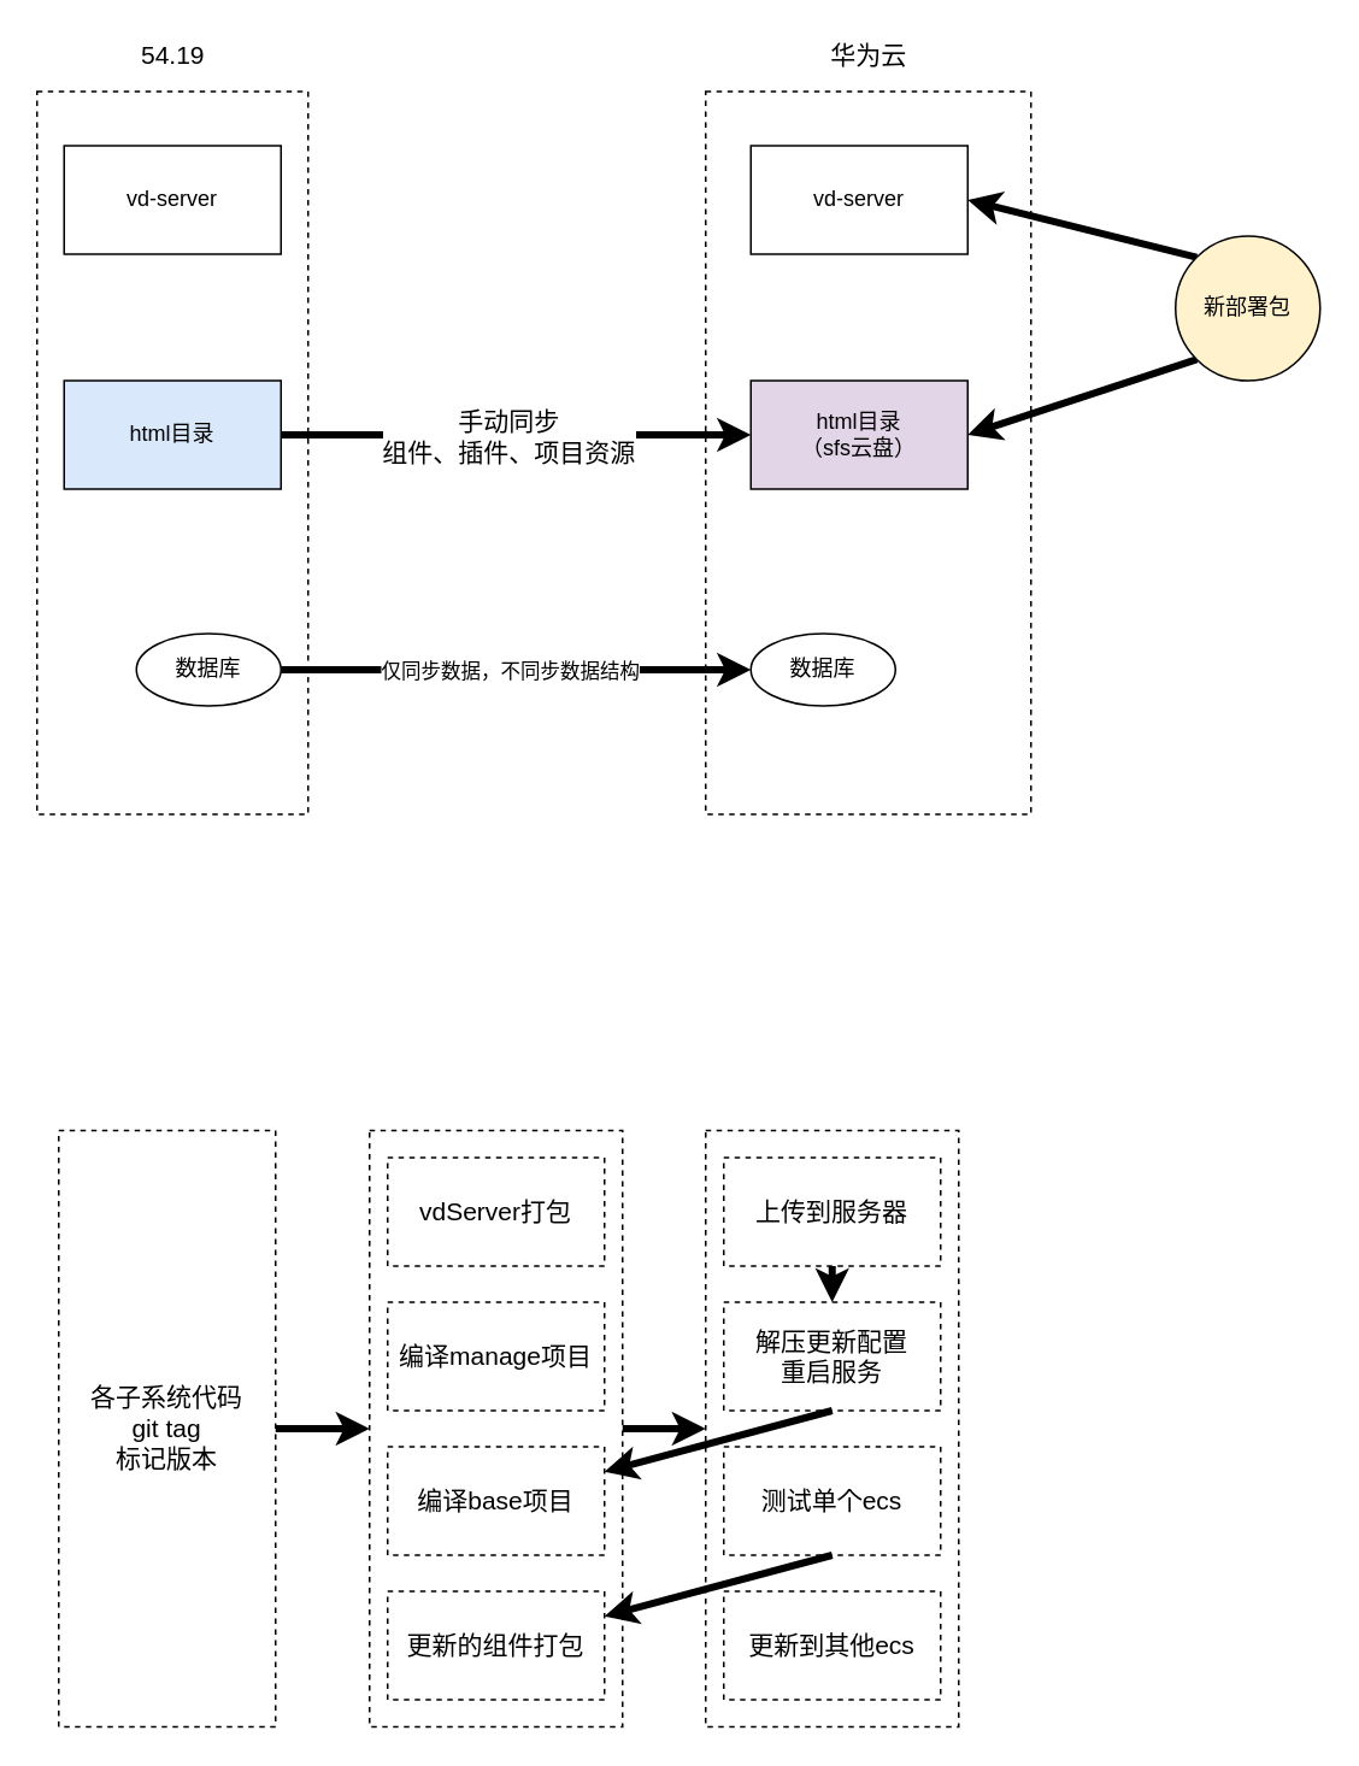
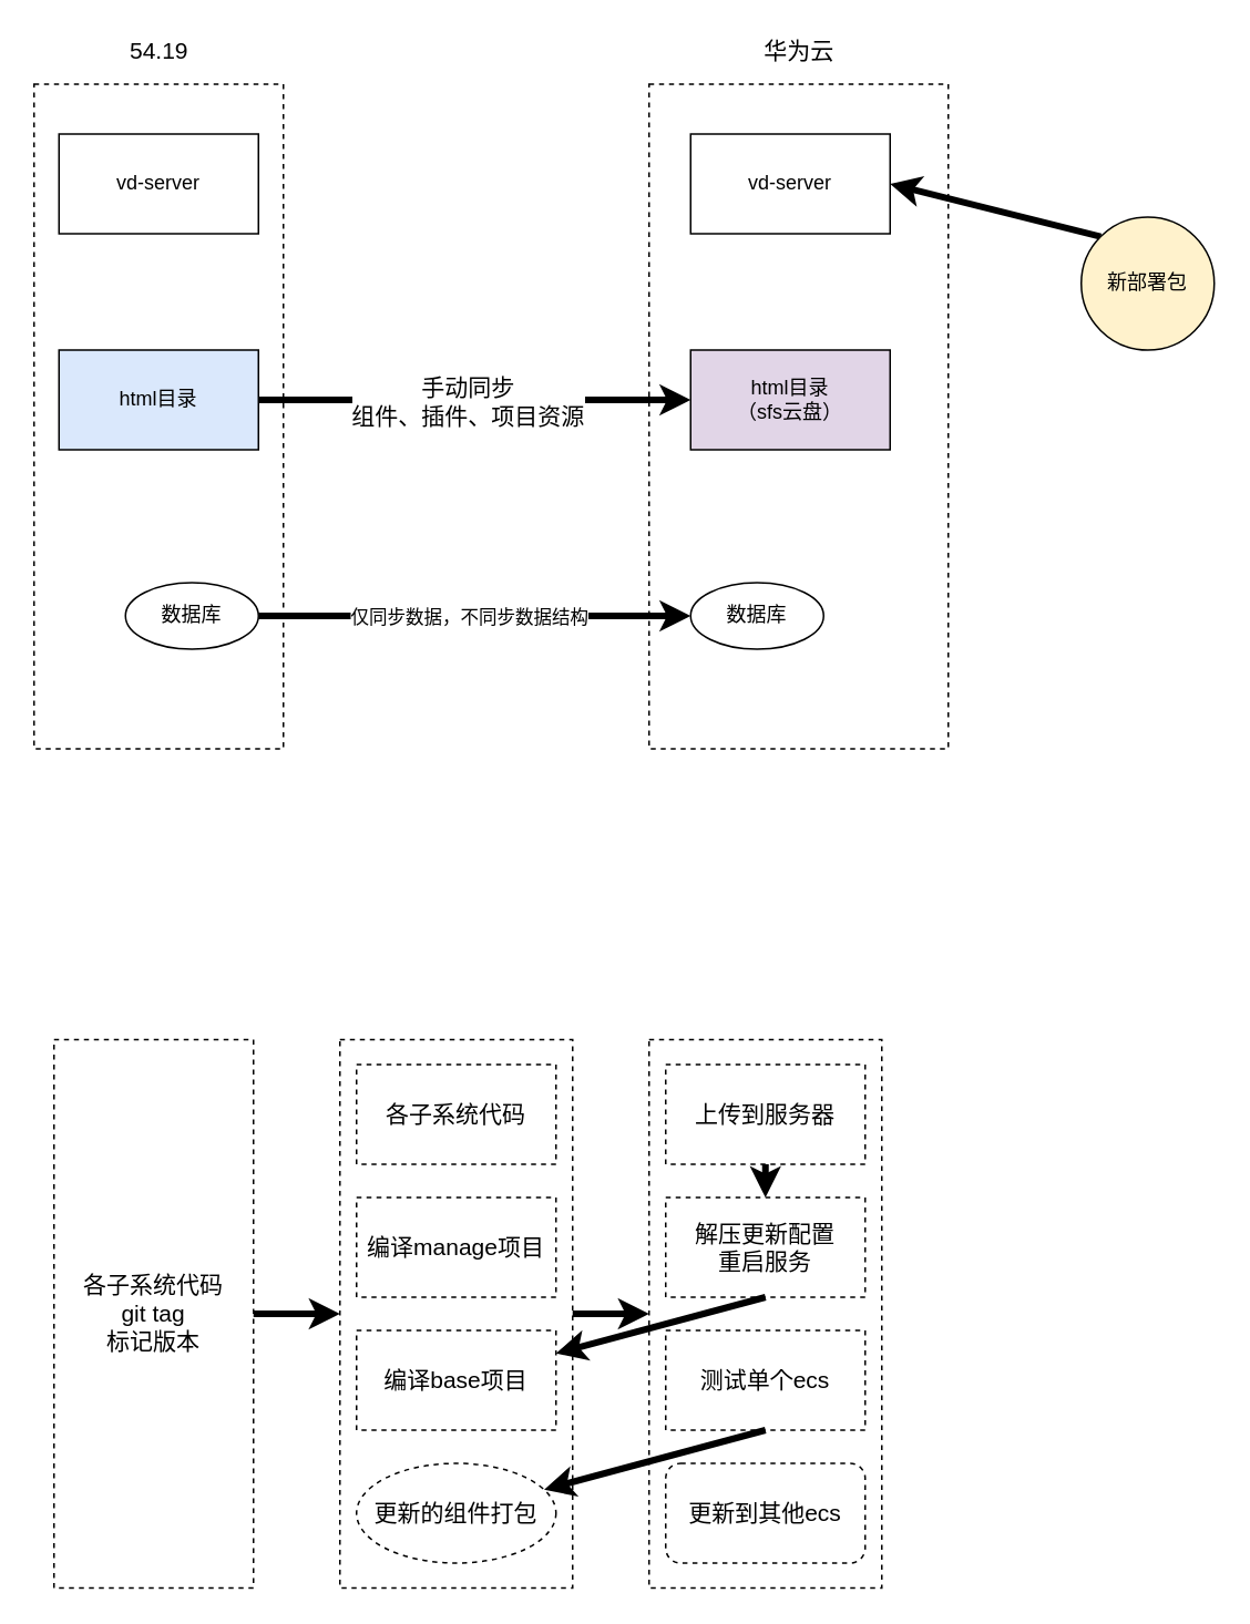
- <mxCell id="13" style="edgeStyle=none;html=1;entryX=1;entryY=0.5;entryDx=0;entryDy=0;strokeWidth=4;exitX=0;exitY=1;exitDx=0;exitDy=0;" edge="1" parent="1" source="14" target="7"><mxGeometry relative="1" as="geometry"><mxPoint x="650" y="170" as="sourcePoint" /><Array as="points" /></mxGeometry></mxCell>
- <mxCell id="20" value="vdServer打包" style="whiteSpace=wrap;html=1;dashed=1;fontSize=14;fillColor=none;" vertex="1" parent="1"><mxGeometry x="214" y="640" width="120" height="60" as="geometry" /></mxCell>
+ <mxCell id="20" value="各子系统代码" style="whiteSpace=wrap;html=1;dashed=1;fontSize=14;fillColor=none;" vertex="1" parent="1"><mxGeometry x="214" y="640" width="120" height="60" as="geometry" /></mxCell>
- <mxCell id="25" value="更新的组件打包" style="whiteSpace=wrap;html=1;dashed=1;fontSize=14;fillColor=none;" vertex="1" parent="1"><mxGeometry x="214" y="880" width="120" height="60" as="geometry" /></mxCell>
+ <mxCell id="25" value="更新的组件打包" style="ellipse;whiteSpace=wrap;html=1;dashed=1;fontSize=14;fillColor=none;" vertex="1" parent="1"><mxGeometry x="214" y="880" width="120" height="60" as="geometry" /></mxCell>
- <mxCell id="34" value="更新到其他ecs" style="whiteSpace=wrap;html=1;dashed=1;fontSize=14;fillColor=none;" vertex="1" parent="1"><mxGeometry x="400" y="880" width="120" height="60" as="geometry" /></mxCell>
+ <mxCell id="34" value="更新到其他ecs" style="whiteSpace=wrap;html=1;dashed=1;fontSize=14;fillColor=none;rounded=1;" vertex="1" parent="1"><mxGeometry x="400" y="880" width="120" height="60" as="geometry" /></mxCell>
